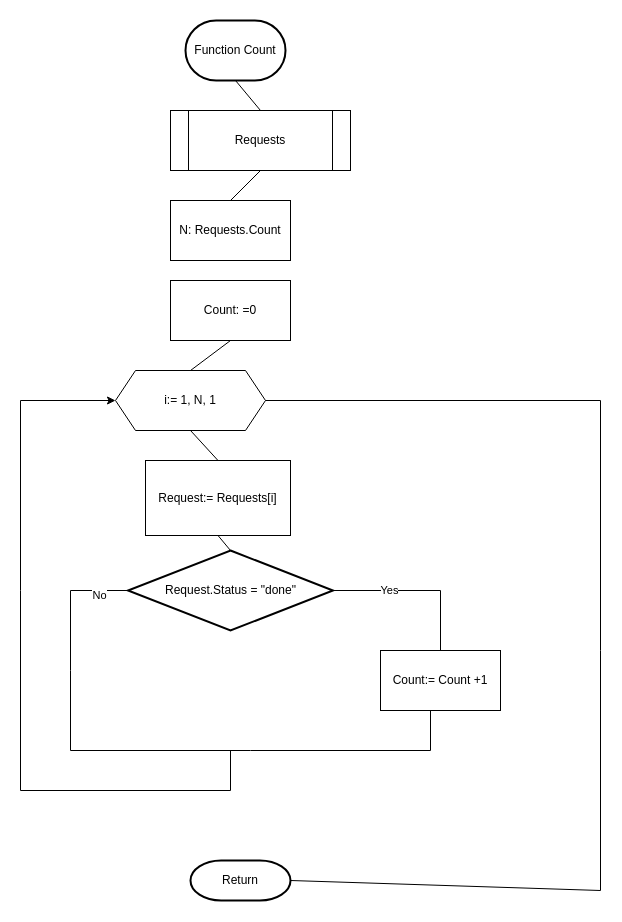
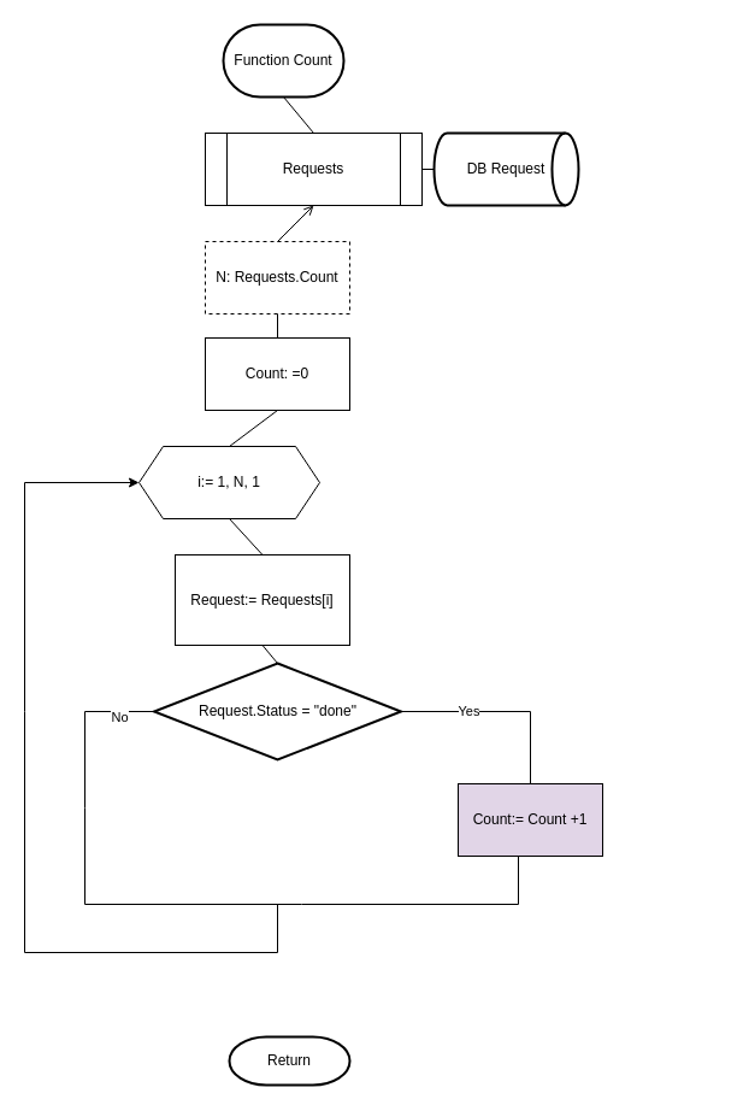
+ <mxCell id="16" value="" style="endArrow=none;html=1;rounded=0;entryX=0;entryY=0.5;entryDx=0;entryDy=0;entryPerimeter=0;exitX=1;exitY=0.5;exitDx=0;exitDy=0;" edge="1" parent="1" source="3" target="2"><mxGeometry width="50" height="50" relative="1" as="geometry"><mxPoint x="340" y="240" as="sourcePoint" /><mxPoint x="390" y="190" as="targetPoint" /></mxGeometry></mxCell>
+ <mxCell id="2" value="DB Request" style="strokeWidth=2;html=1;shape=mxgraph.flowchart.direct_data;whiteSpace=wrap;" parent="1" vertex="1"><mxGeometry x="360" y="110" width="120" height="60" as="geometry" /></mxCell>
- <mxCell id="17" value="" style="endArrow=none;html=1;rounded=0;entryX=0.5;entryY=1;entryDx=0;entryDy=0;exitX=0.5;exitY=0;exitDx=0;exitDy=0;" edge="1" parent="1" source="4" target="3"><mxGeometry width="50" height="50" relative="1" as="geometry"><mxPoint x="40" y="270" as="sourcePoint" /><mxPoint x="90" y="220" as="targetPoint" /></mxGeometry></mxCell>
+ <mxCell id="17" value="" style="endArrow=open;html=1;rounded=0;entryX=0.5;entryY=1;entryDx=0;entryDy=0;exitX=0.5;exitY=0;exitDx=0;exitDy=0;" edge="1" parent="1" source="4" target="3"><mxGeometry width="50" height="50" relative="1" as="geometry"><mxPoint x="40" y="270" as="sourcePoint" /><mxPoint x="90" y="220" as="targetPoint" /></mxGeometry></mxCell>
- <mxCell id="4" value="N: Requests.Count" style="rounded=0;whiteSpace=wrap;html=1;" parent="1" vertex="1"><mxGeometry x="170" y="200" width="120" height="60" as="geometry" /></mxCell>
+ <mxCell id="4" value="N: Requests.Count" style="rounded=0;whiteSpace=wrap;html=1;dashed=1;" parent="1" vertex="1"><mxGeometry x="170" y="200" width="120" height="60" as="geometry" /></mxCell>
+ <mxCell id="18" value="" style="endArrow=none;html=1;rounded=0;entryX=0.5;entryY=1;entryDx=0;entryDy=0;exitX=0.5;exitY=0;exitDx=0;exitDy=0;" edge="1" parent="1" source="5" target="4"><mxGeometry width="50" height="50" relative="1" as="geometry"><mxPoint x="0" y="300" as="sourcePoint" /><mxPoint x="50" y="250" as="targetPoint" /></mxGeometry></mxCell>
- <mxCell id="24" value="" style="endArrow=none;html=1;rounded=0;exitX=1;exitY=0.5;exitDx=0;exitDy=0;entryX=1;entryY=0.5;entryDx=0;entryDy=0;entryPerimeter=0;" edge="1" parent="1" source="6" target="14"><mxGeometry width="50" height="50" relative="1" as="geometry"><mxPoint x="360" y="660" as="sourcePoint" /><mxPoint x="410" y="610" as="targetPoint" /><Array as="points"><mxPoint x="600" y="400" /><mxPoint x="600" y="650" /><mxPoint x="600" y="890" /></Array></mxGeometry></mxCell>
- <mxCell id="8" value="Count:= Count +1" style="rounded=0;whiteSpace=wrap;html=1;" parent="1" vertex="1"><mxGeometry x="380" y="650" width="120" height="60" as="geometry" /></mxCell>
+ <mxCell id="8" value="Count:= Count +1" style="rounded=0;whiteSpace=wrap;html=1;fillColor=#e1d5e7;" parent="1" vertex="1"><mxGeometry x="380" y="650" width="120" height="60" as="geometry" /></mxCell>
